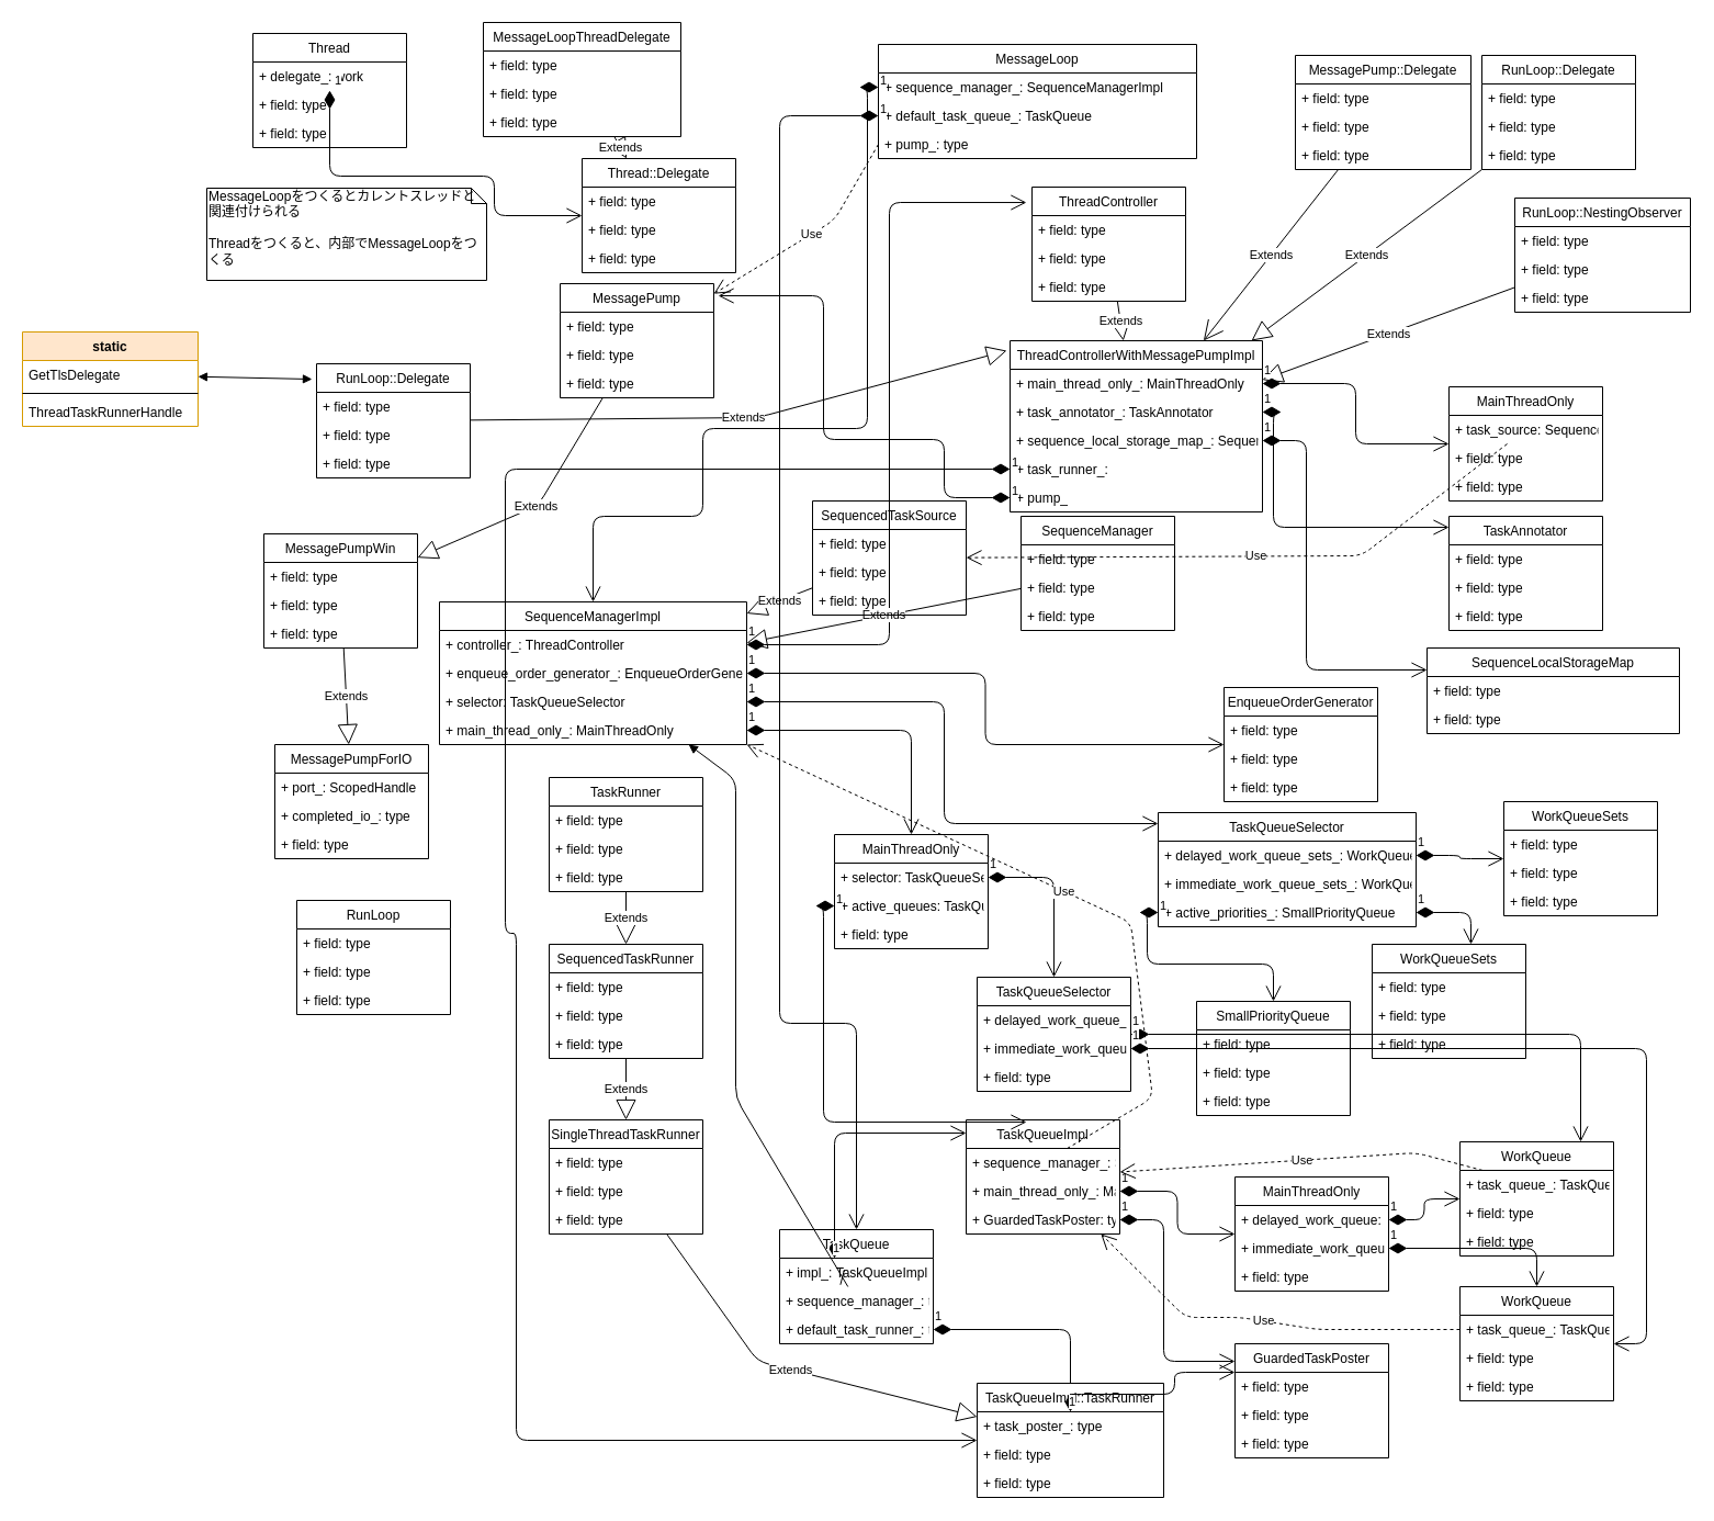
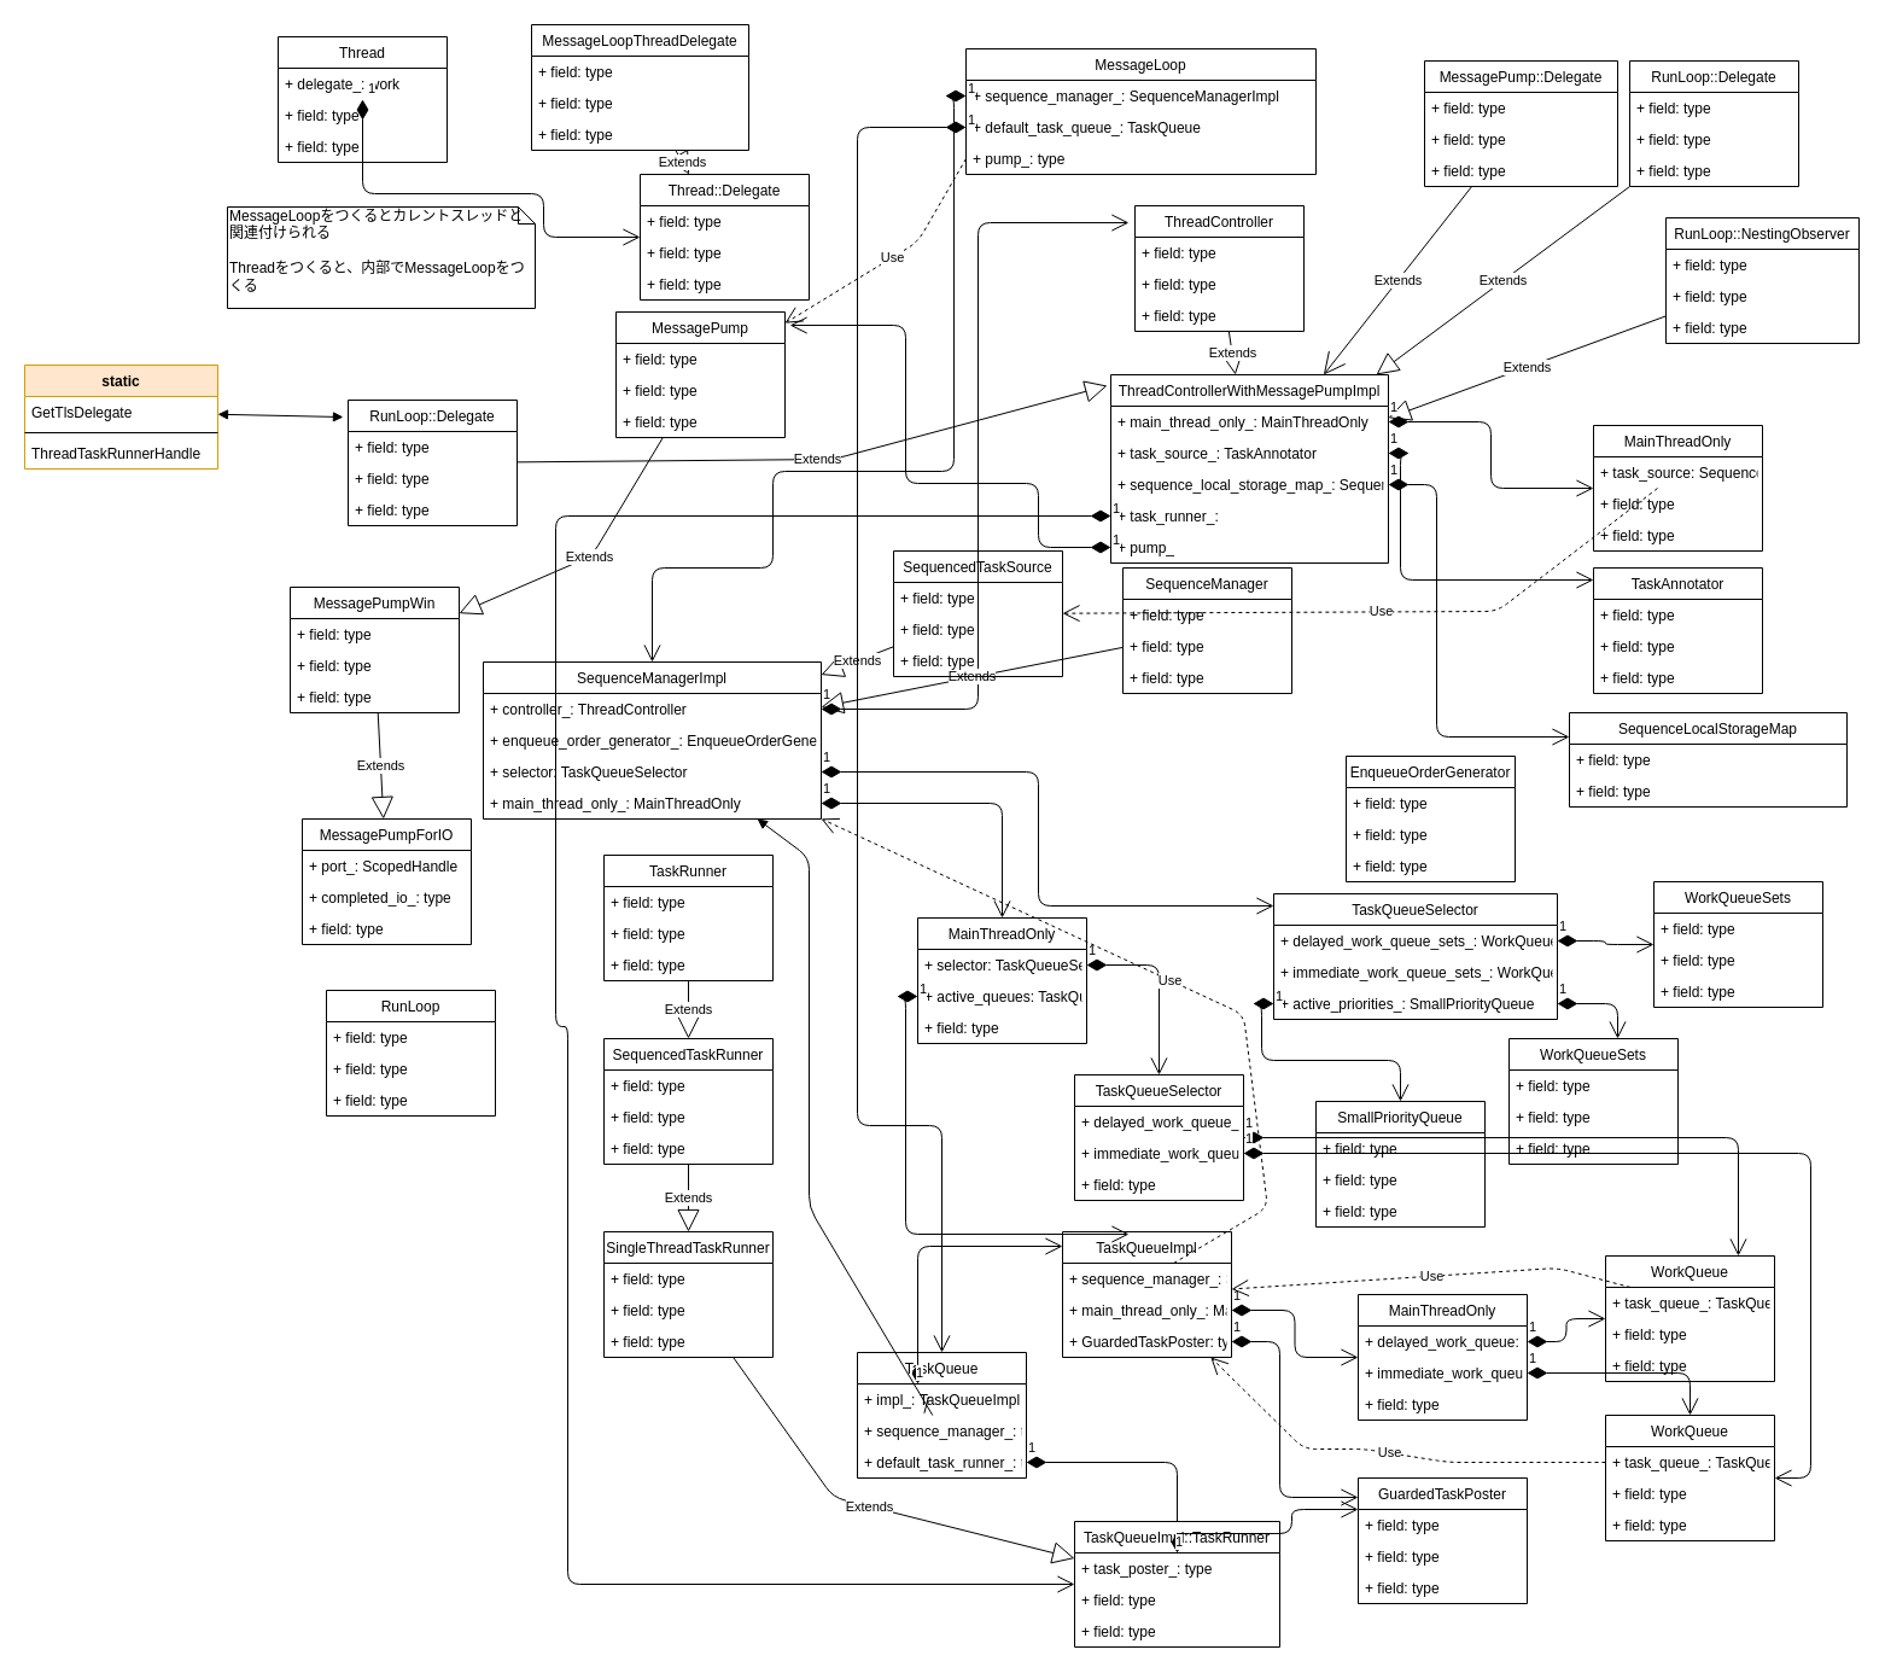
- <mxCell id="13" value="+ task_annotator_: TaskAnnotator" style="text;strokeColor=none;fillColor=none;align=left;verticalAlign=top;spacingLeft=4;spacingRight=4;overflow=hidden;rotatable=0;points=[[0,0.5],[1,0.5]];portConstraint=eastwest;" parent="11" vertex="1"><mxGeometry y="52" width="230" height="26" as="geometry" /></mxCell>
+ <mxCell id="13" value="+ task_source_: TaskAnnotator" style="text;strokeColor=none;fillColor=none;align=left;verticalAlign=top;spacingLeft=4;spacingRight=4;overflow=hidden;rotatable=0;points=[[0,0.5],[1,0.5]];portConstraint=eastwest;" parent="11" vertex="1"><mxGeometry y="52" width="230" height="26" as="geometry" /></mxCell>
- <mxCell id="67" value="1" style="endArrow=open;html=1;endSize=12;startArrow=diamondThin;startSize=14;startFill=1;edgeStyle=orthogonalEdgeStyle;align=left;verticalAlign=bottom;" parent="1" source="8" target="63" edge="1"><mxGeometry x="-1" y="3" relative="1" as="geometry"><mxPoint x="710" y="780" as="sourcePoint" /><mxPoint x="870" y="780" as="targetPoint" /></mxGeometry></mxCell>
